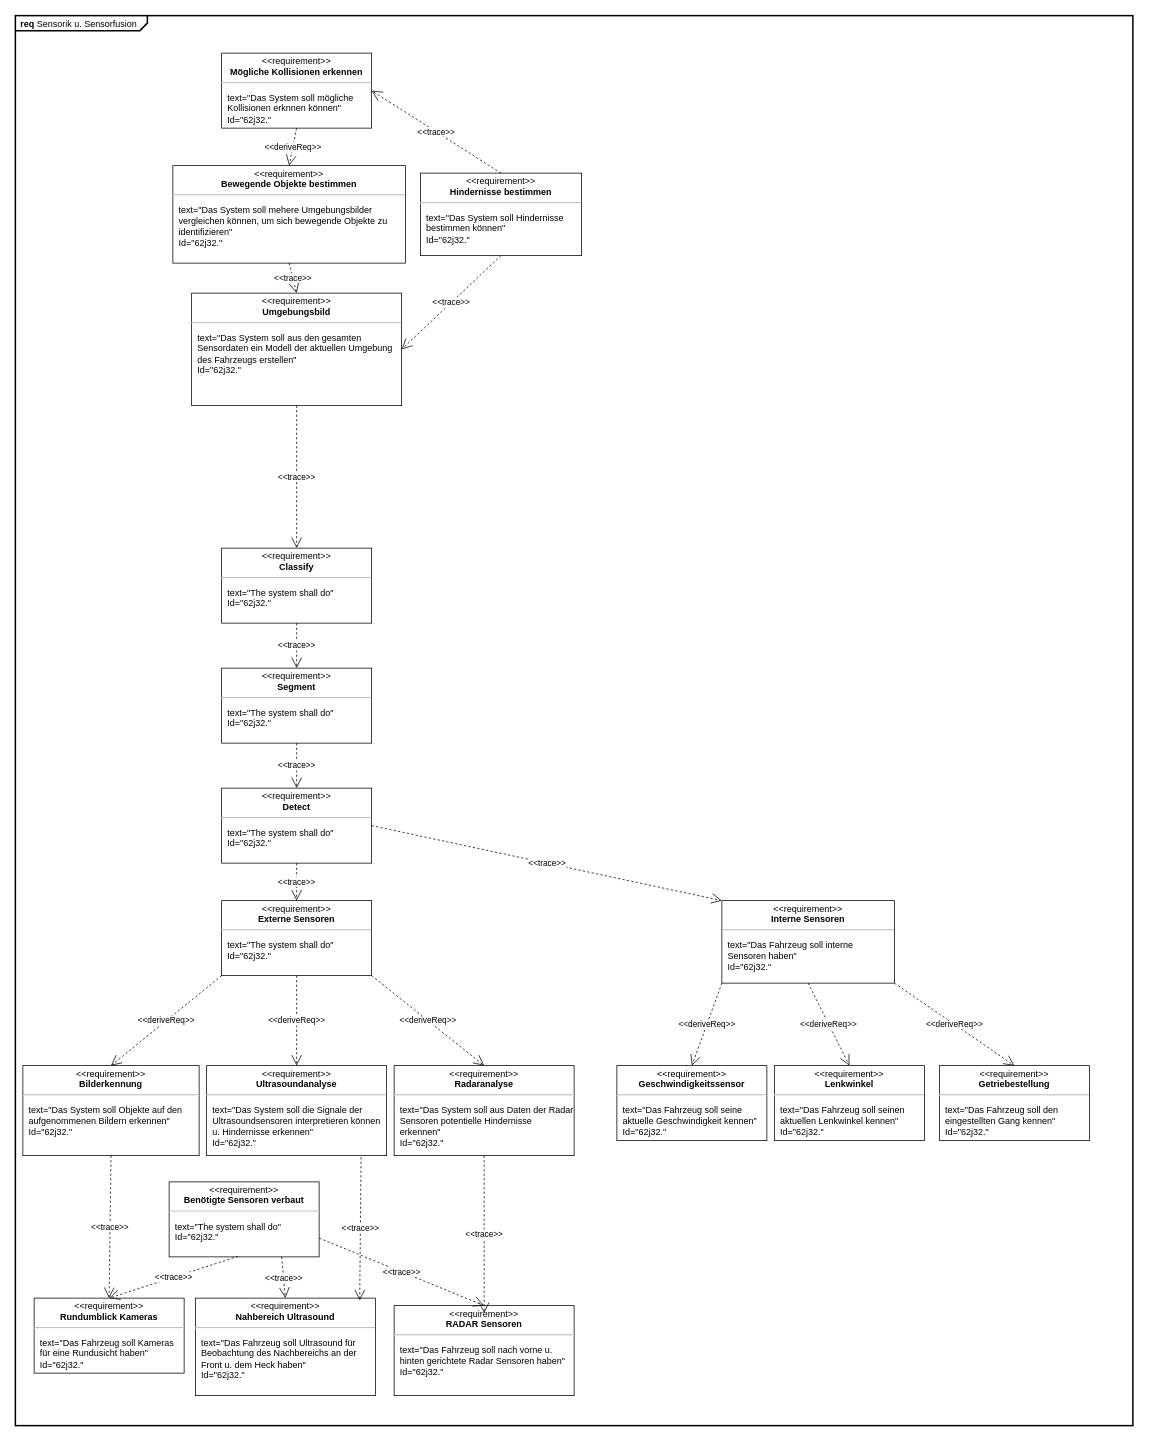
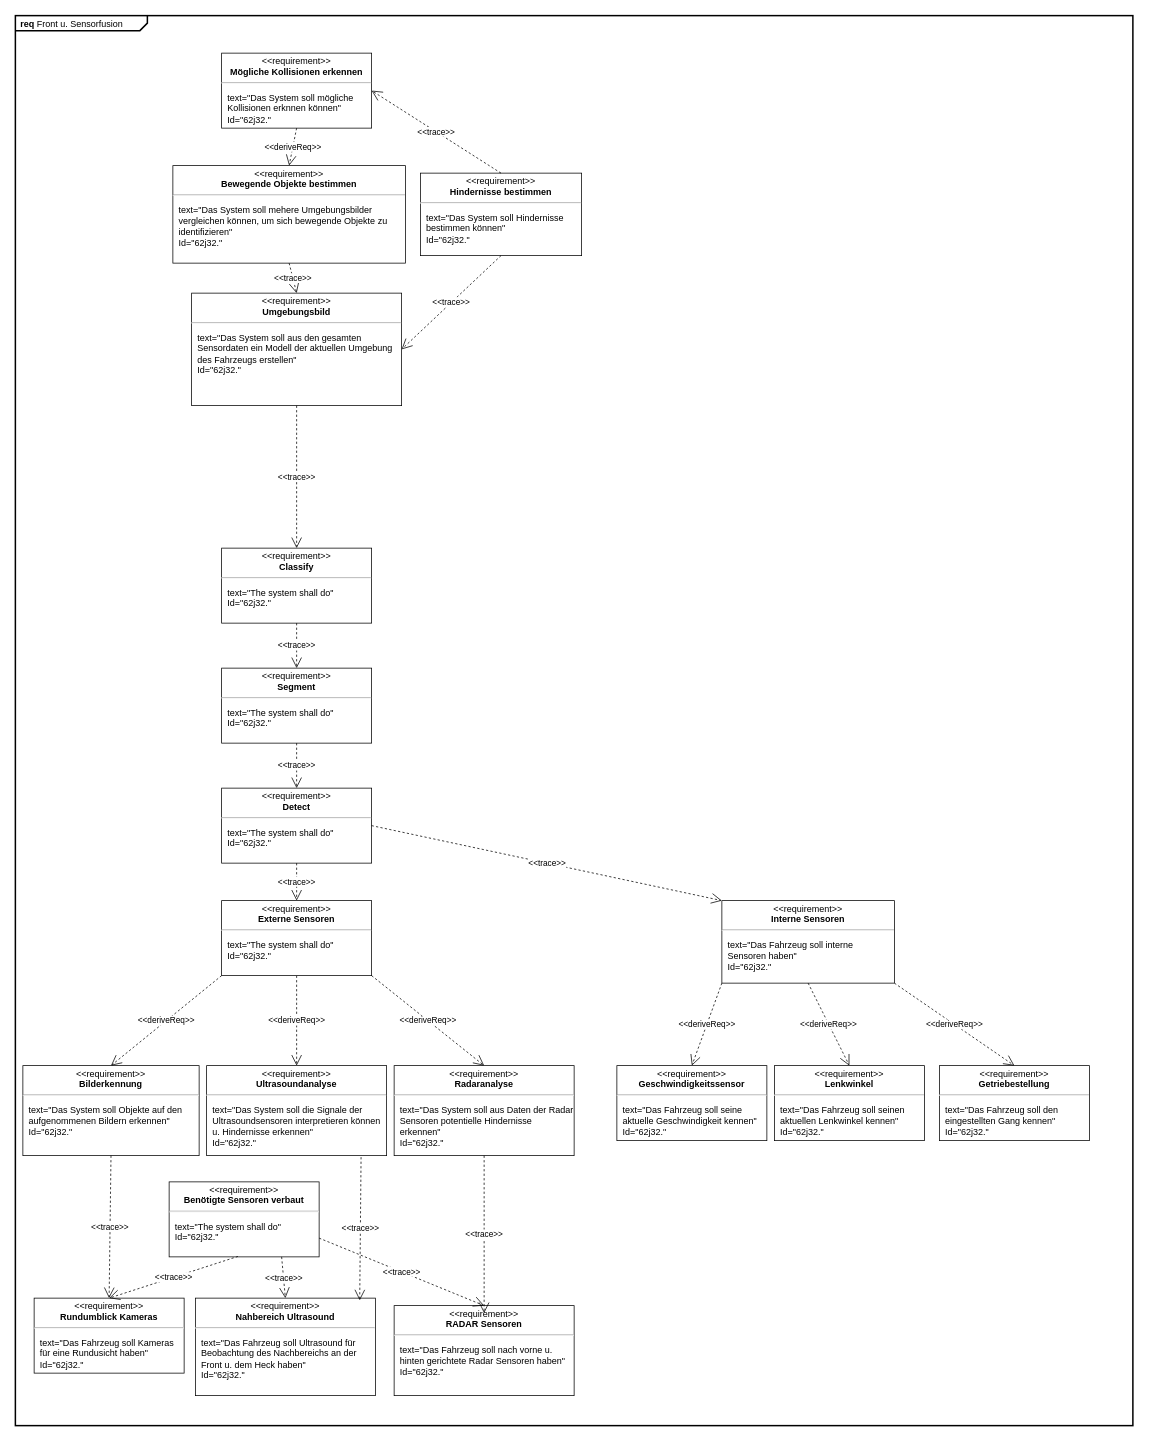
- <mxCell id="2" value="&lt;p style=&quot;margin:0px;margin-top:4px;margin-left:7px;text-align:left;&quot;&gt;&lt;b&gt;req&lt;/b&gt;  Sensorik u. Sensorfusion&lt;/p&gt;" style="html=1;shape=mxgraph.sysml.package;overflow=fill;labelX=176;strokeWidth=2;align=center;" parent="1" vertex="1"><mxGeometry x="20" y="20" width="1490" height="1880" as="geometry" /></mxCell>
+ <mxCell id="2" value="&lt;p style=&quot;margin:0px;margin-top:4px;margin-left:7px;text-align:left;&quot;&gt;&lt;b&gt;req&lt;/b&gt;  Front u. Sensorfusion&lt;/p&gt;" style="html=1;shape=mxgraph.sysml.package;overflow=fill;labelX=176;strokeWidth=2;align=center;" parent="1" vertex="1"><mxGeometry x="20" y="20" width="1490" height="1880" as="geometry" /></mxCell>
